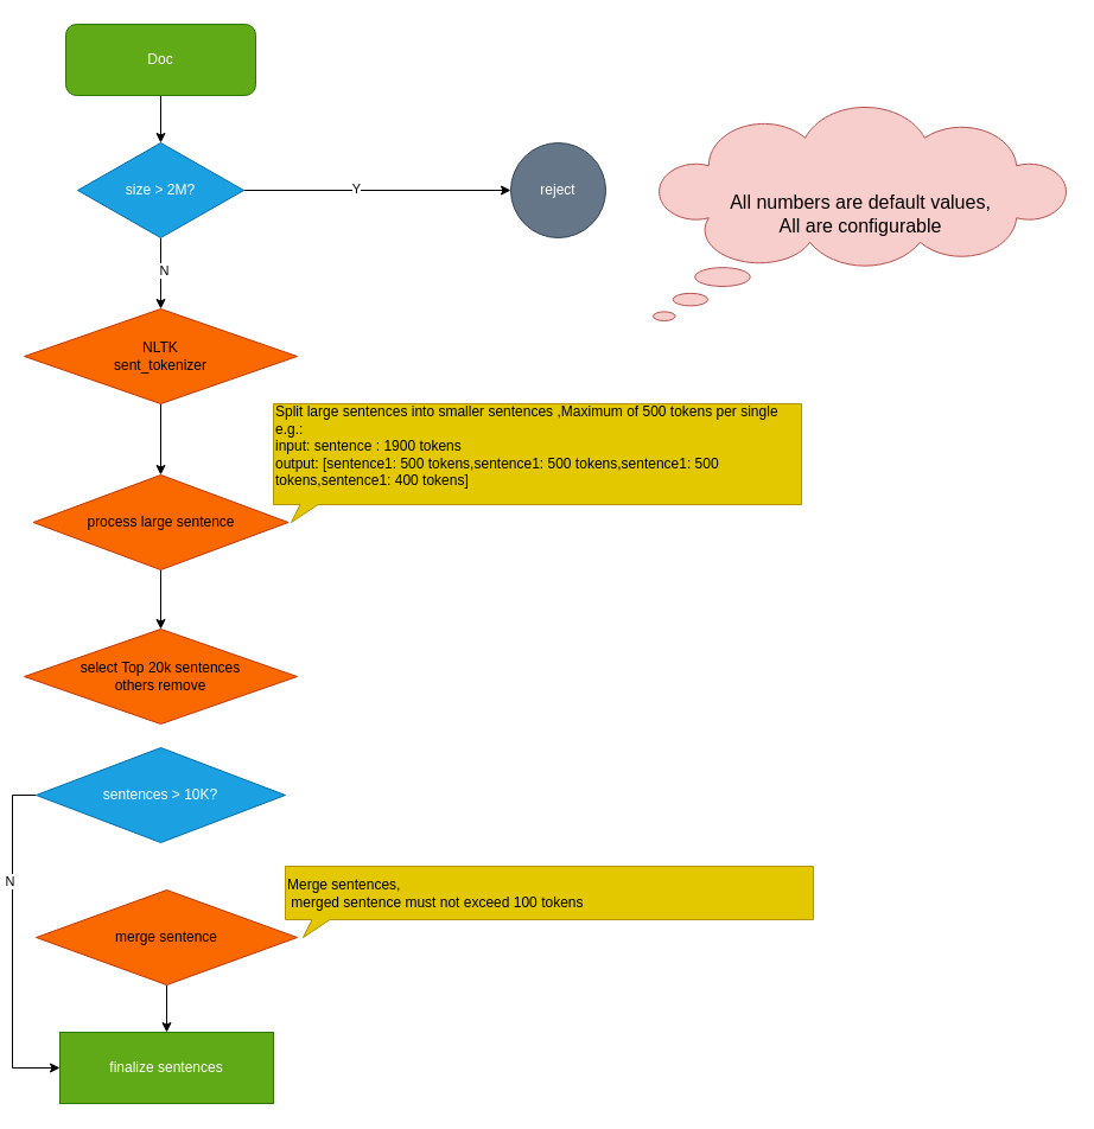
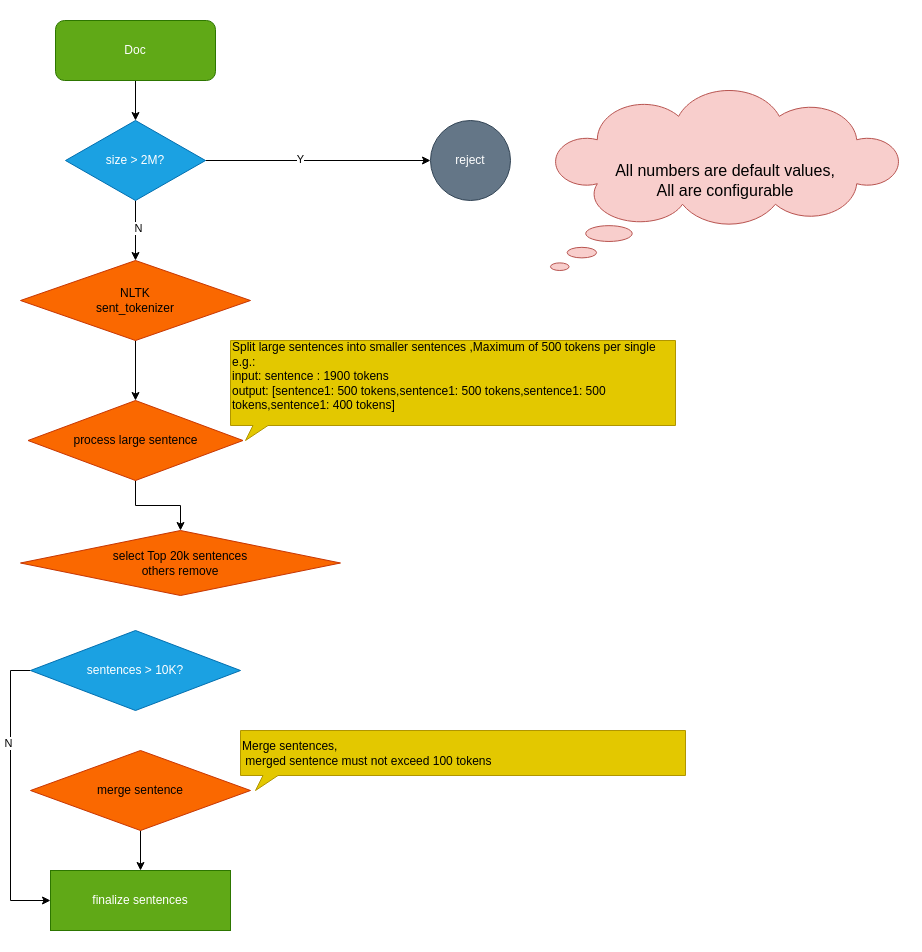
- <mxCell id="15" value="select Top 20k sentences&lt;div&gt;others remove&lt;/div&gt;" style="rhombus;whiteSpace=wrap;html=1;fillColor=#fa6800;fontColor=#000000;strokeColor=#C73500;" vertex="1" parent="1"><mxGeometry x="20" y="530" width="230" height="80" as="geometry" /></mxCell>
+ <mxCell id="15" value="select Top 20k sentences&lt;div&gt;others remove&lt;/div&gt;" style="rhombus;whiteSpace=wrap;html=1;fillColor=#fa6800;fontColor=#000000;strokeColor=#C73500;" vertex="1" parent="1"><mxGeometry x="20" y="530" width="320" height="65" as="geometry" /></mxCell>
